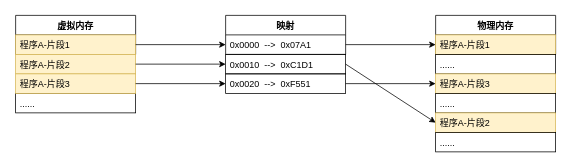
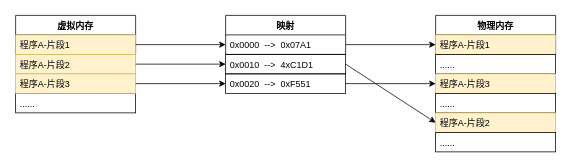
- <mxCell id="19" value="0x0010  --&gt;  0xC1D1" style="text;align=left;verticalAlign=top;spacingLeft=4;spacingRight=4;overflow=hidden;rotatable=0;points=[[0,0.5],[1,0.5]];portConstraint=eastwest;strokeColor=#000000;" vertex="1" parent="16"><mxGeometry y="52" width="160" height="26" as="geometry" /></mxCell>
+ <mxCell id="19" value="0x0010  --&gt;  4xC1D1" style="text;align=left;verticalAlign=top;spacingLeft=4;spacingRight=4;overflow=hidden;rotatable=0;points=[[0,0.5],[1,0.5]];portConstraint=eastwest;strokeColor=#000000;" vertex="1" parent="16"><mxGeometry y="52" width="160" height="26" as="geometry" /></mxCell>
